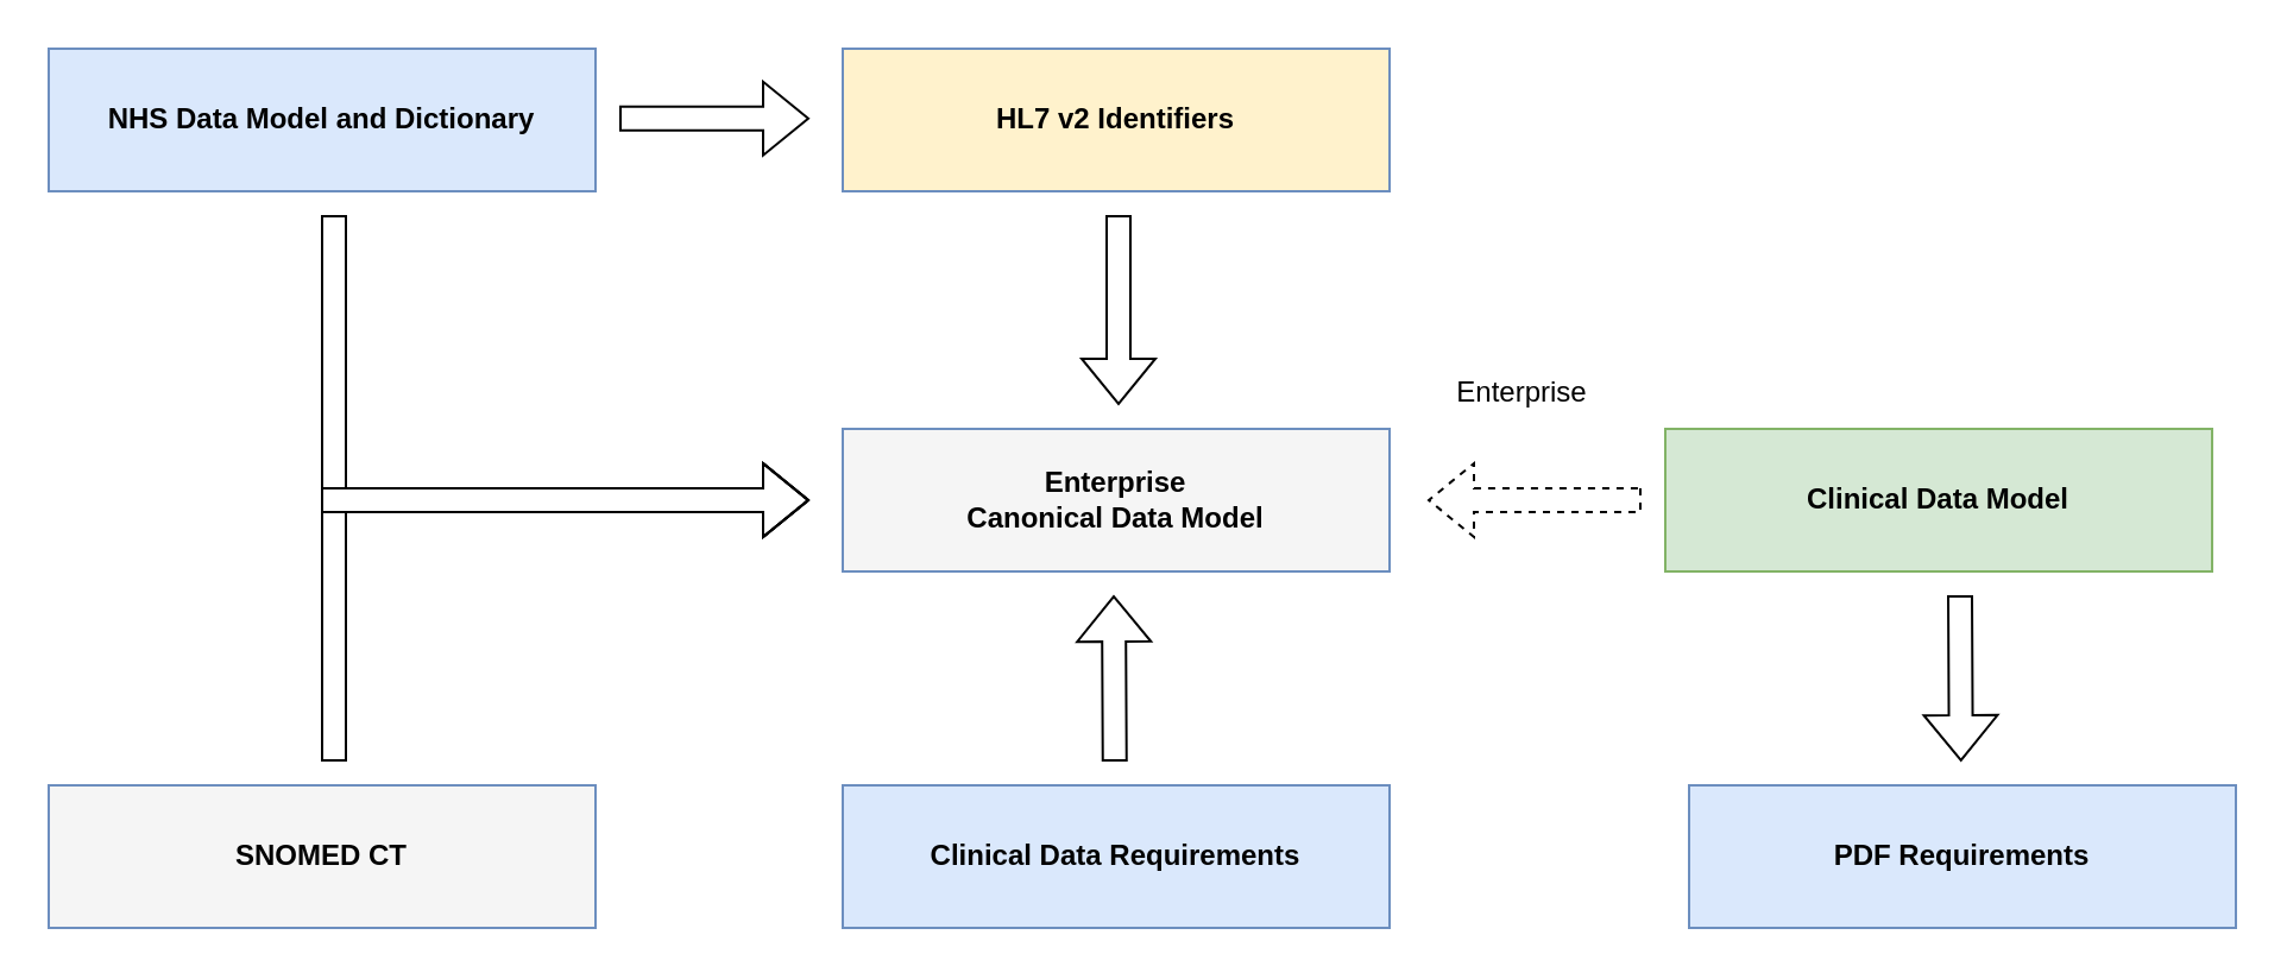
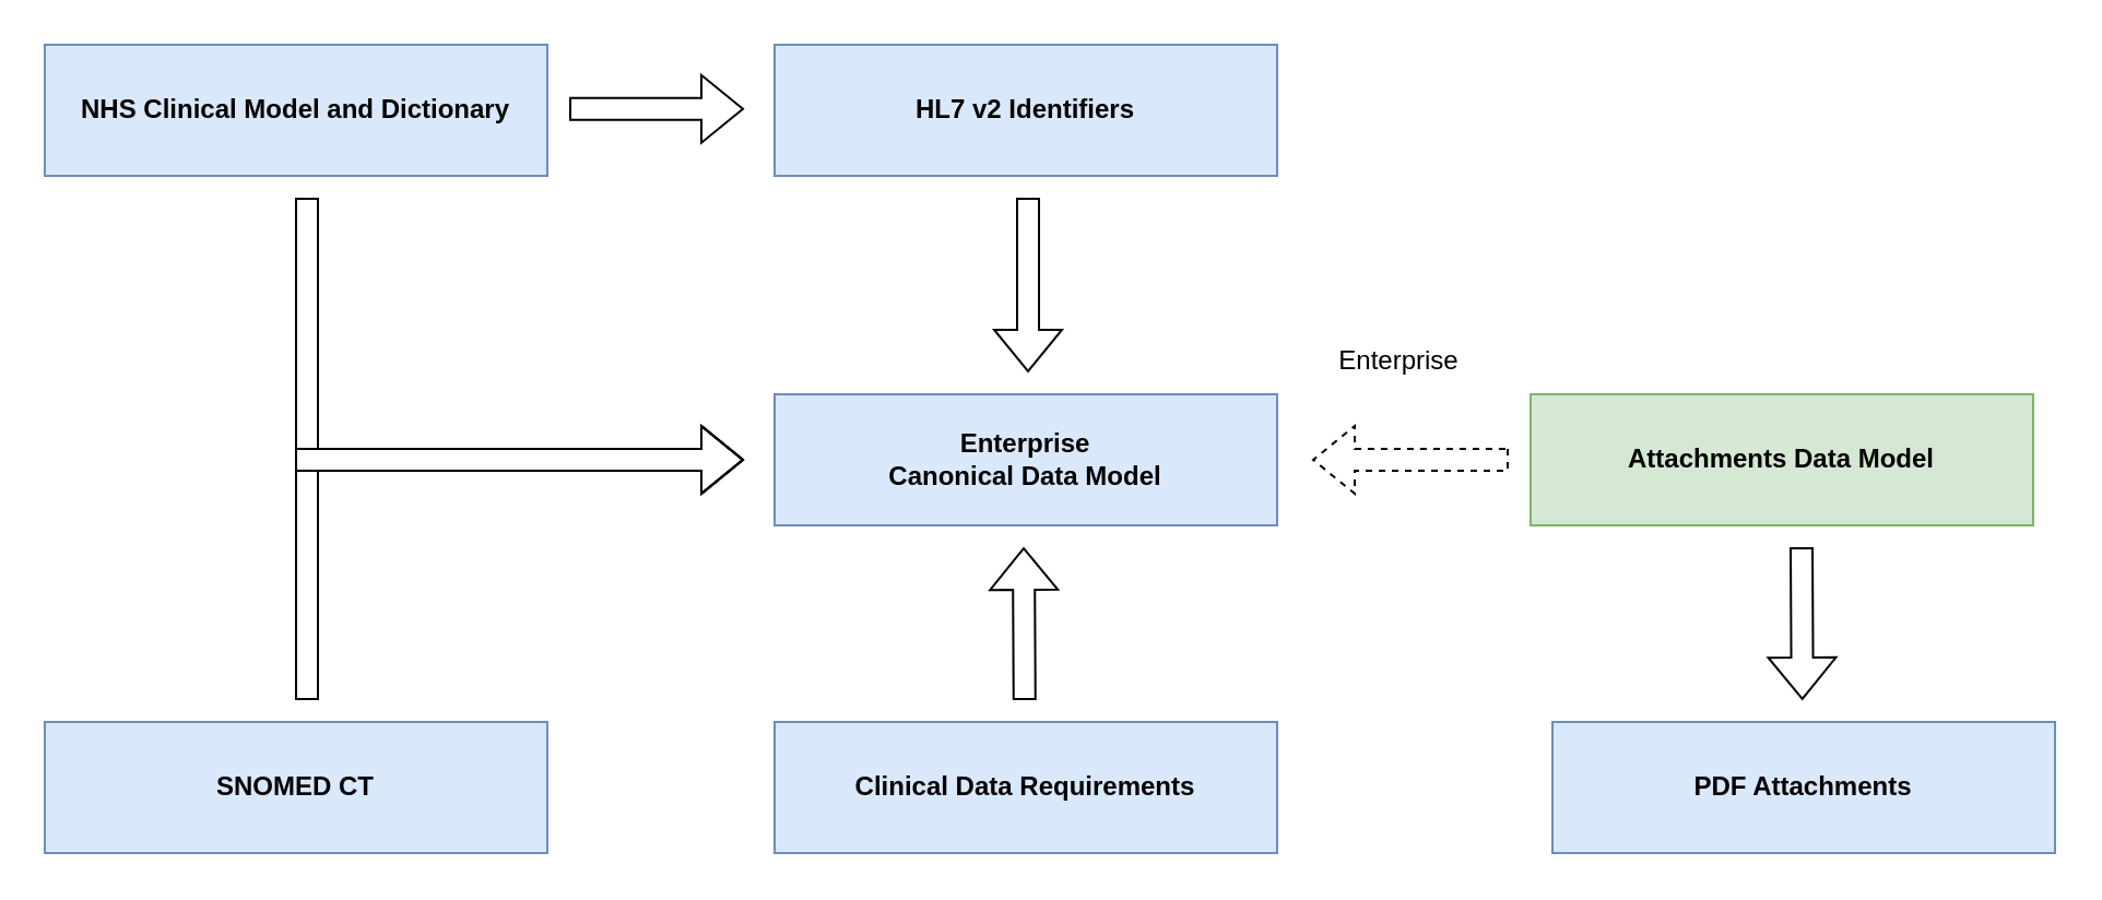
- <mxCell id="7" value="&lt;b&gt;NHS Data Model and Dictionary&lt;/b&gt;" style="rounded=0;whiteSpace=wrap;html=1;fillColor=#dae8fc;strokeColor=#6c8ebf;" vertex="1" parent="1"><mxGeometry x="20" y="20" width="230" height="60" as="geometry" /></mxCell>
+ <mxCell id="7" value="&lt;b&gt;NHS Clinical Model and Dictionary&lt;/b&gt;" style="rounded=0;whiteSpace=wrap;html=1;fillColor=#dae8fc;strokeColor=#6c8ebf;" vertex="1" parent="1"><mxGeometry x="20" y="20" width="230" height="60" as="geometry" /></mxCell>
- <mxCell id="3" value="&lt;b&gt;HL7 v2 Identifiers&lt;/b&gt;" style="rounded=0;whiteSpace=wrap;html=1;fillColor=#fff2cc;strokeColor=#6c8ebf;" vertex="1" parent="1"><mxGeometry x="354" y="20" width="230" height="60" as="geometry" /></mxCell>
+ <mxCell id="3" value="&lt;b&gt;HL7 v2 Identifiers&lt;/b&gt;" style="rounded=0;whiteSpace=wrap;html=1;fillColor=#dae8fc;strokeColor=#6c8ebf;" vertex="1" parent="1"><mxGeometry x="354" y="20" width="230" height="60" as="geometry" /></mxCell>
- <mxCell id="2" value="&lt;b&gt;Enterprise&lt;br&gt;Canonical Data Model&lt;/b&gt;" style="rounded=0;whiteSpace=wrap;html=1;fillColor=#f5f5f5;strokeColor=#6c8ebf;" vertex="1" parent="1"><mxGeometry x="354" y="180" width="230" height="60" as="geometry" /></mxCell>
+ <mxCell id="2" value="&lt;b&gt;Enterprise&lt;br&gt;Canonical Data Model&lt;/b&gt;" style="rounded=0;whiteSpace=wrap;html=1;fillColor=#dae8fc;strokeColor=#6c8ebf;" vertex="1" parent="1"><mxGeometry x="354" y="180" width="230" height="60" as="geometry" /></mxCell>
- <mxCell id="5" value="&lt;b&gt;Clinical Data Model&lt;/b&gt;" style="rounded=0;whiteSpace=wrap;html=1;fillColor=#d5e8d4;strokeColor=#82b366;" vertex="1" parent="1"><mxGeometry x="700" y="180" width="230" height="60" as="geometry" /></mxCell>
+ <mxCell id="5" value="&lt;b&gt;Attachments Data Model&lt;/b&gt;" style="rounded=0;whiteSpace=wrap;html=1;fillColor=#d5e8d4;strokeColor=#82b366;" vertex="1" parent="1"><mxGeometry x="700" y="180" width="230" height="60" as="geometry" /></mxCell>
- <mxCell id="15" value="&lt;b&gt;SNOMED CT&lt;/b&gt;" style="rounded=0;whiteSpace=wrap;html=1;fillColor=#f5f5f5;strokeColor=#6c8ebf;" vertex="1" parent="1"><mxGeometry x="20" y="330" width="230" height="60" as="geometry" /></mxCell>
+ <mxCell id="15" value="&lt;b&gt;SNOMED CT&lt;/b&gt;" style="rounded=0;whiteSpace=wrap;html=1;fillColor=#dae8fc;strokeColor=#6c8ebf;" vertex="1" parent="1"><mxGeometry x="20" y="330" width="230" height="60" as="geometry" /></mxCell>
- <mxCell id="6" value="&lt;b&gt;PDF Requirements&lt;/b&gt;" style="rounded=0;whiteSpace=wrap;html=1;fillColor=#dae8fc;strokeColor=#6c8ebf;" vertex="1" parent="1"><mxGeometry x="710" y="330" width="230" height="60" as="geometry" /></mxCell>
+ <mxCell id="6" value="&lt;b&gt;PDF Attachments&lt;/b&gt;" style="rounded=0;whiteSpace=wrap;html=1;fillColor=#dae8fc;strokeColor=#6c8ebf;" vertex="1" parent="1"><mxGeometry x="710" y="330" width="230" height="60" as="geometry" /></mxCell>
